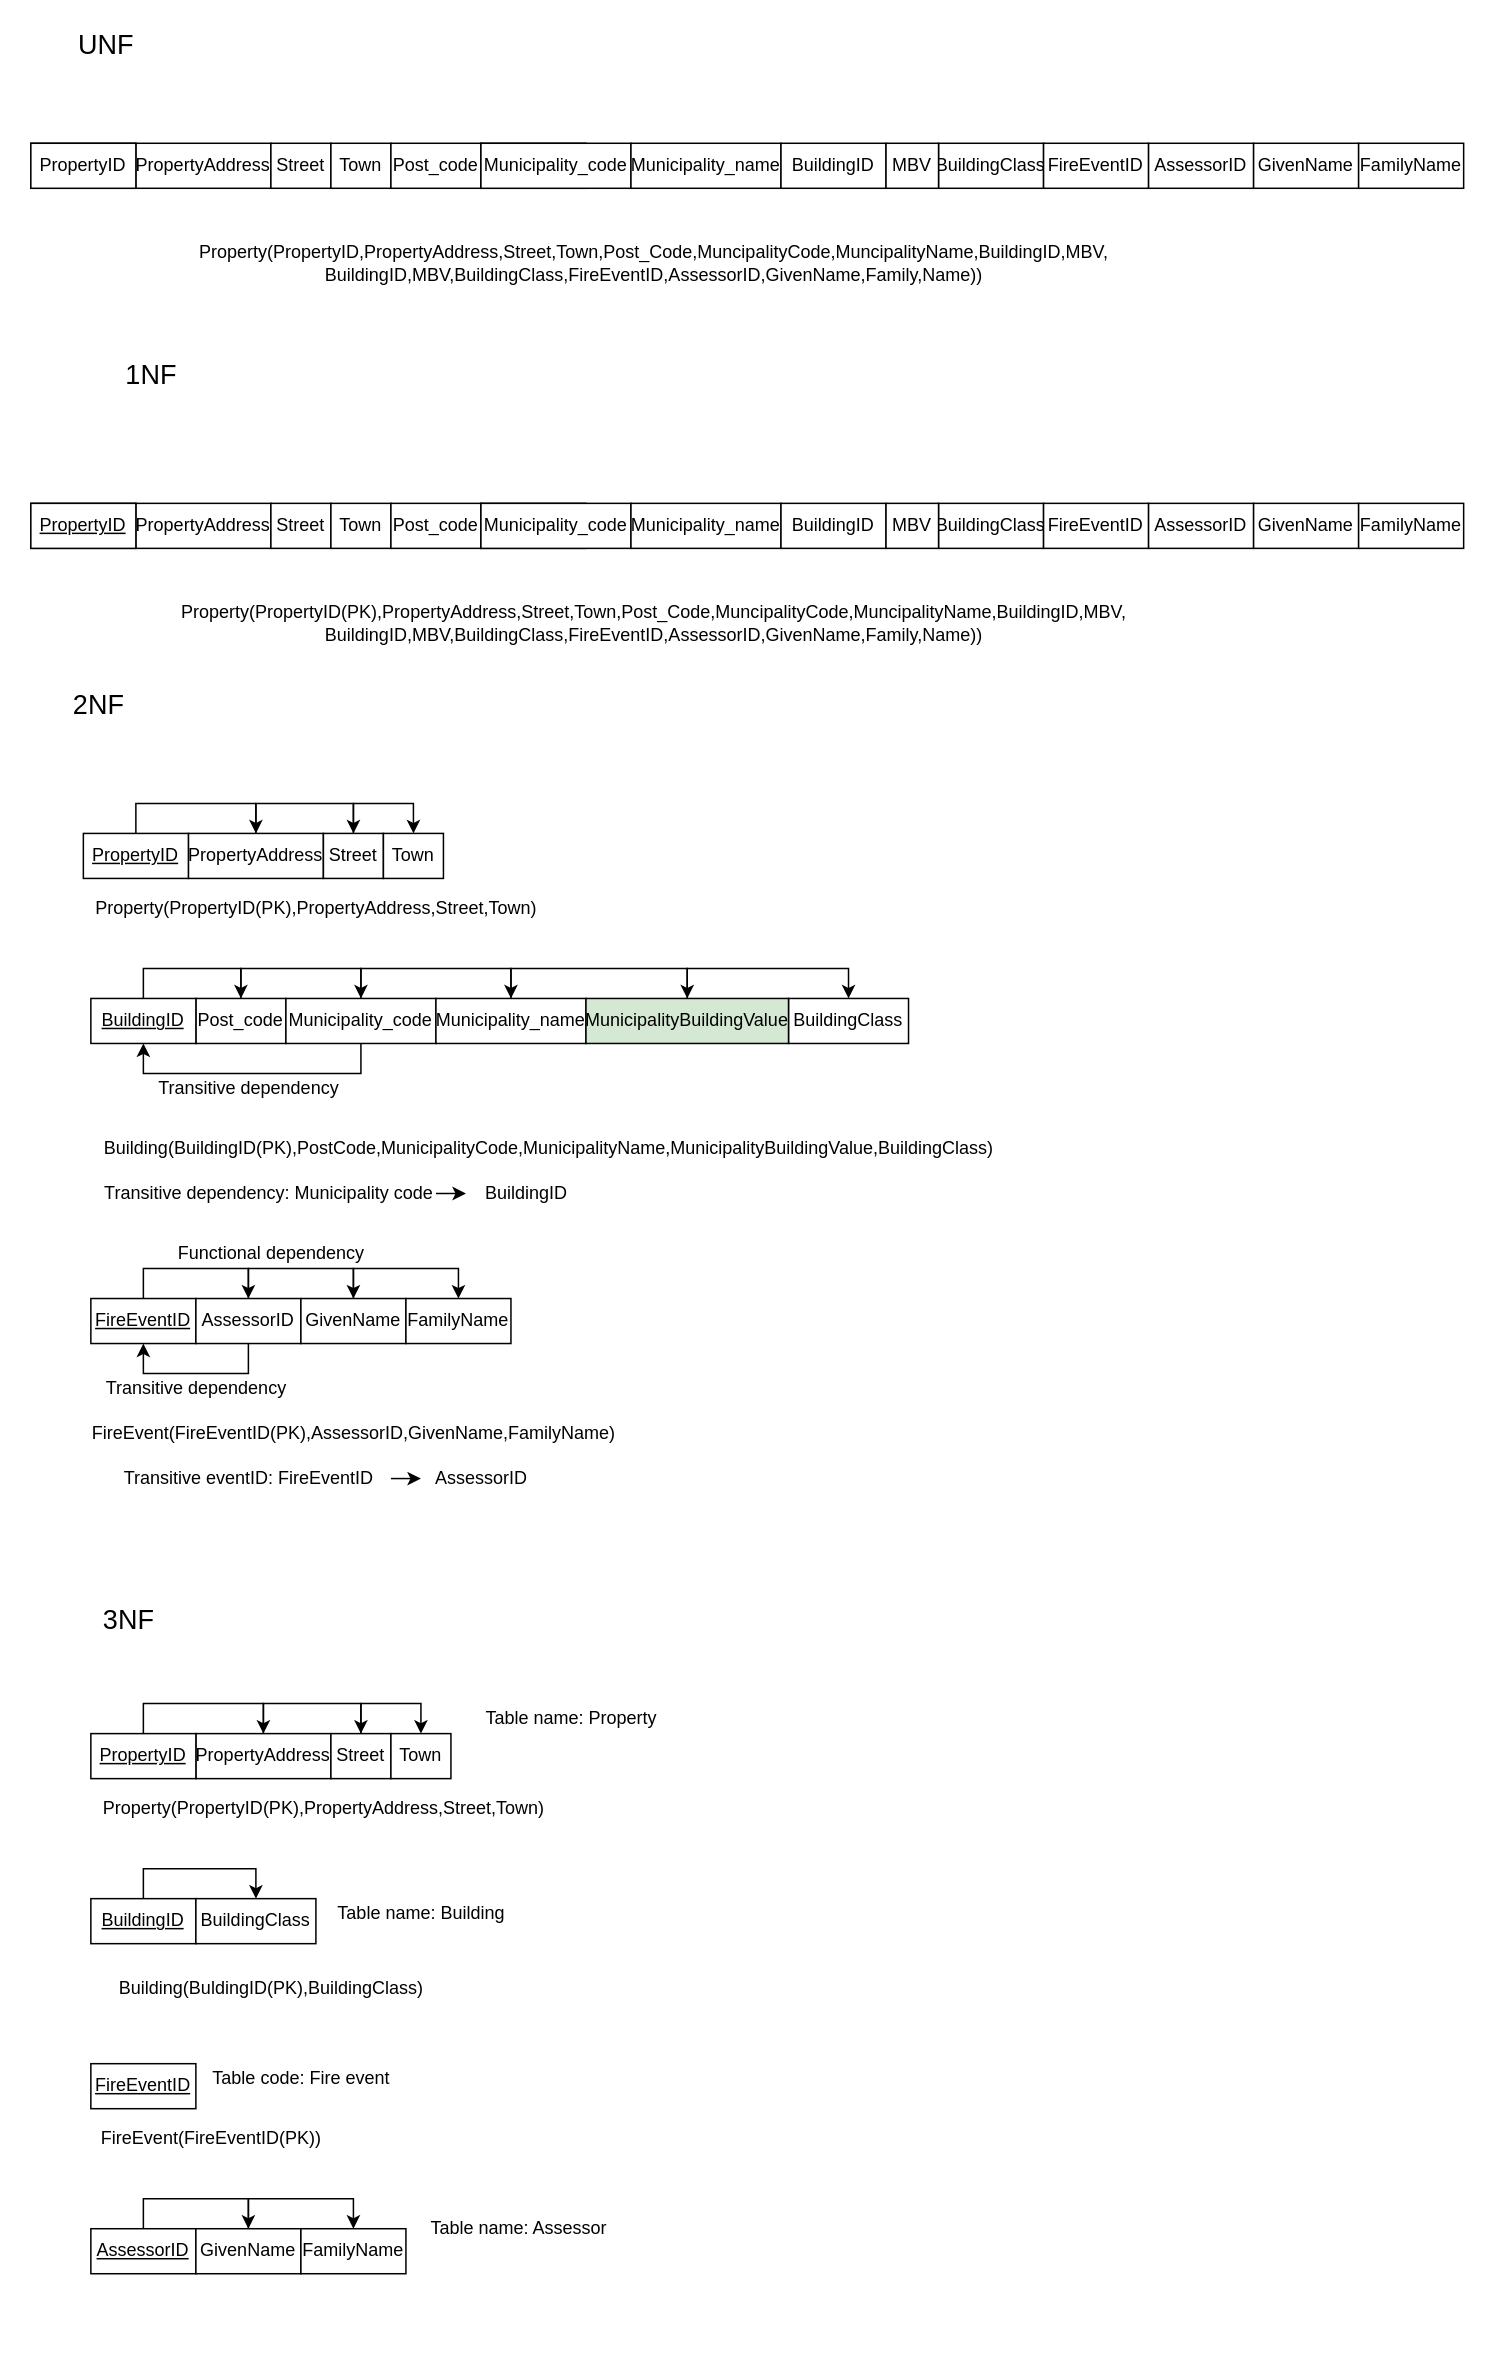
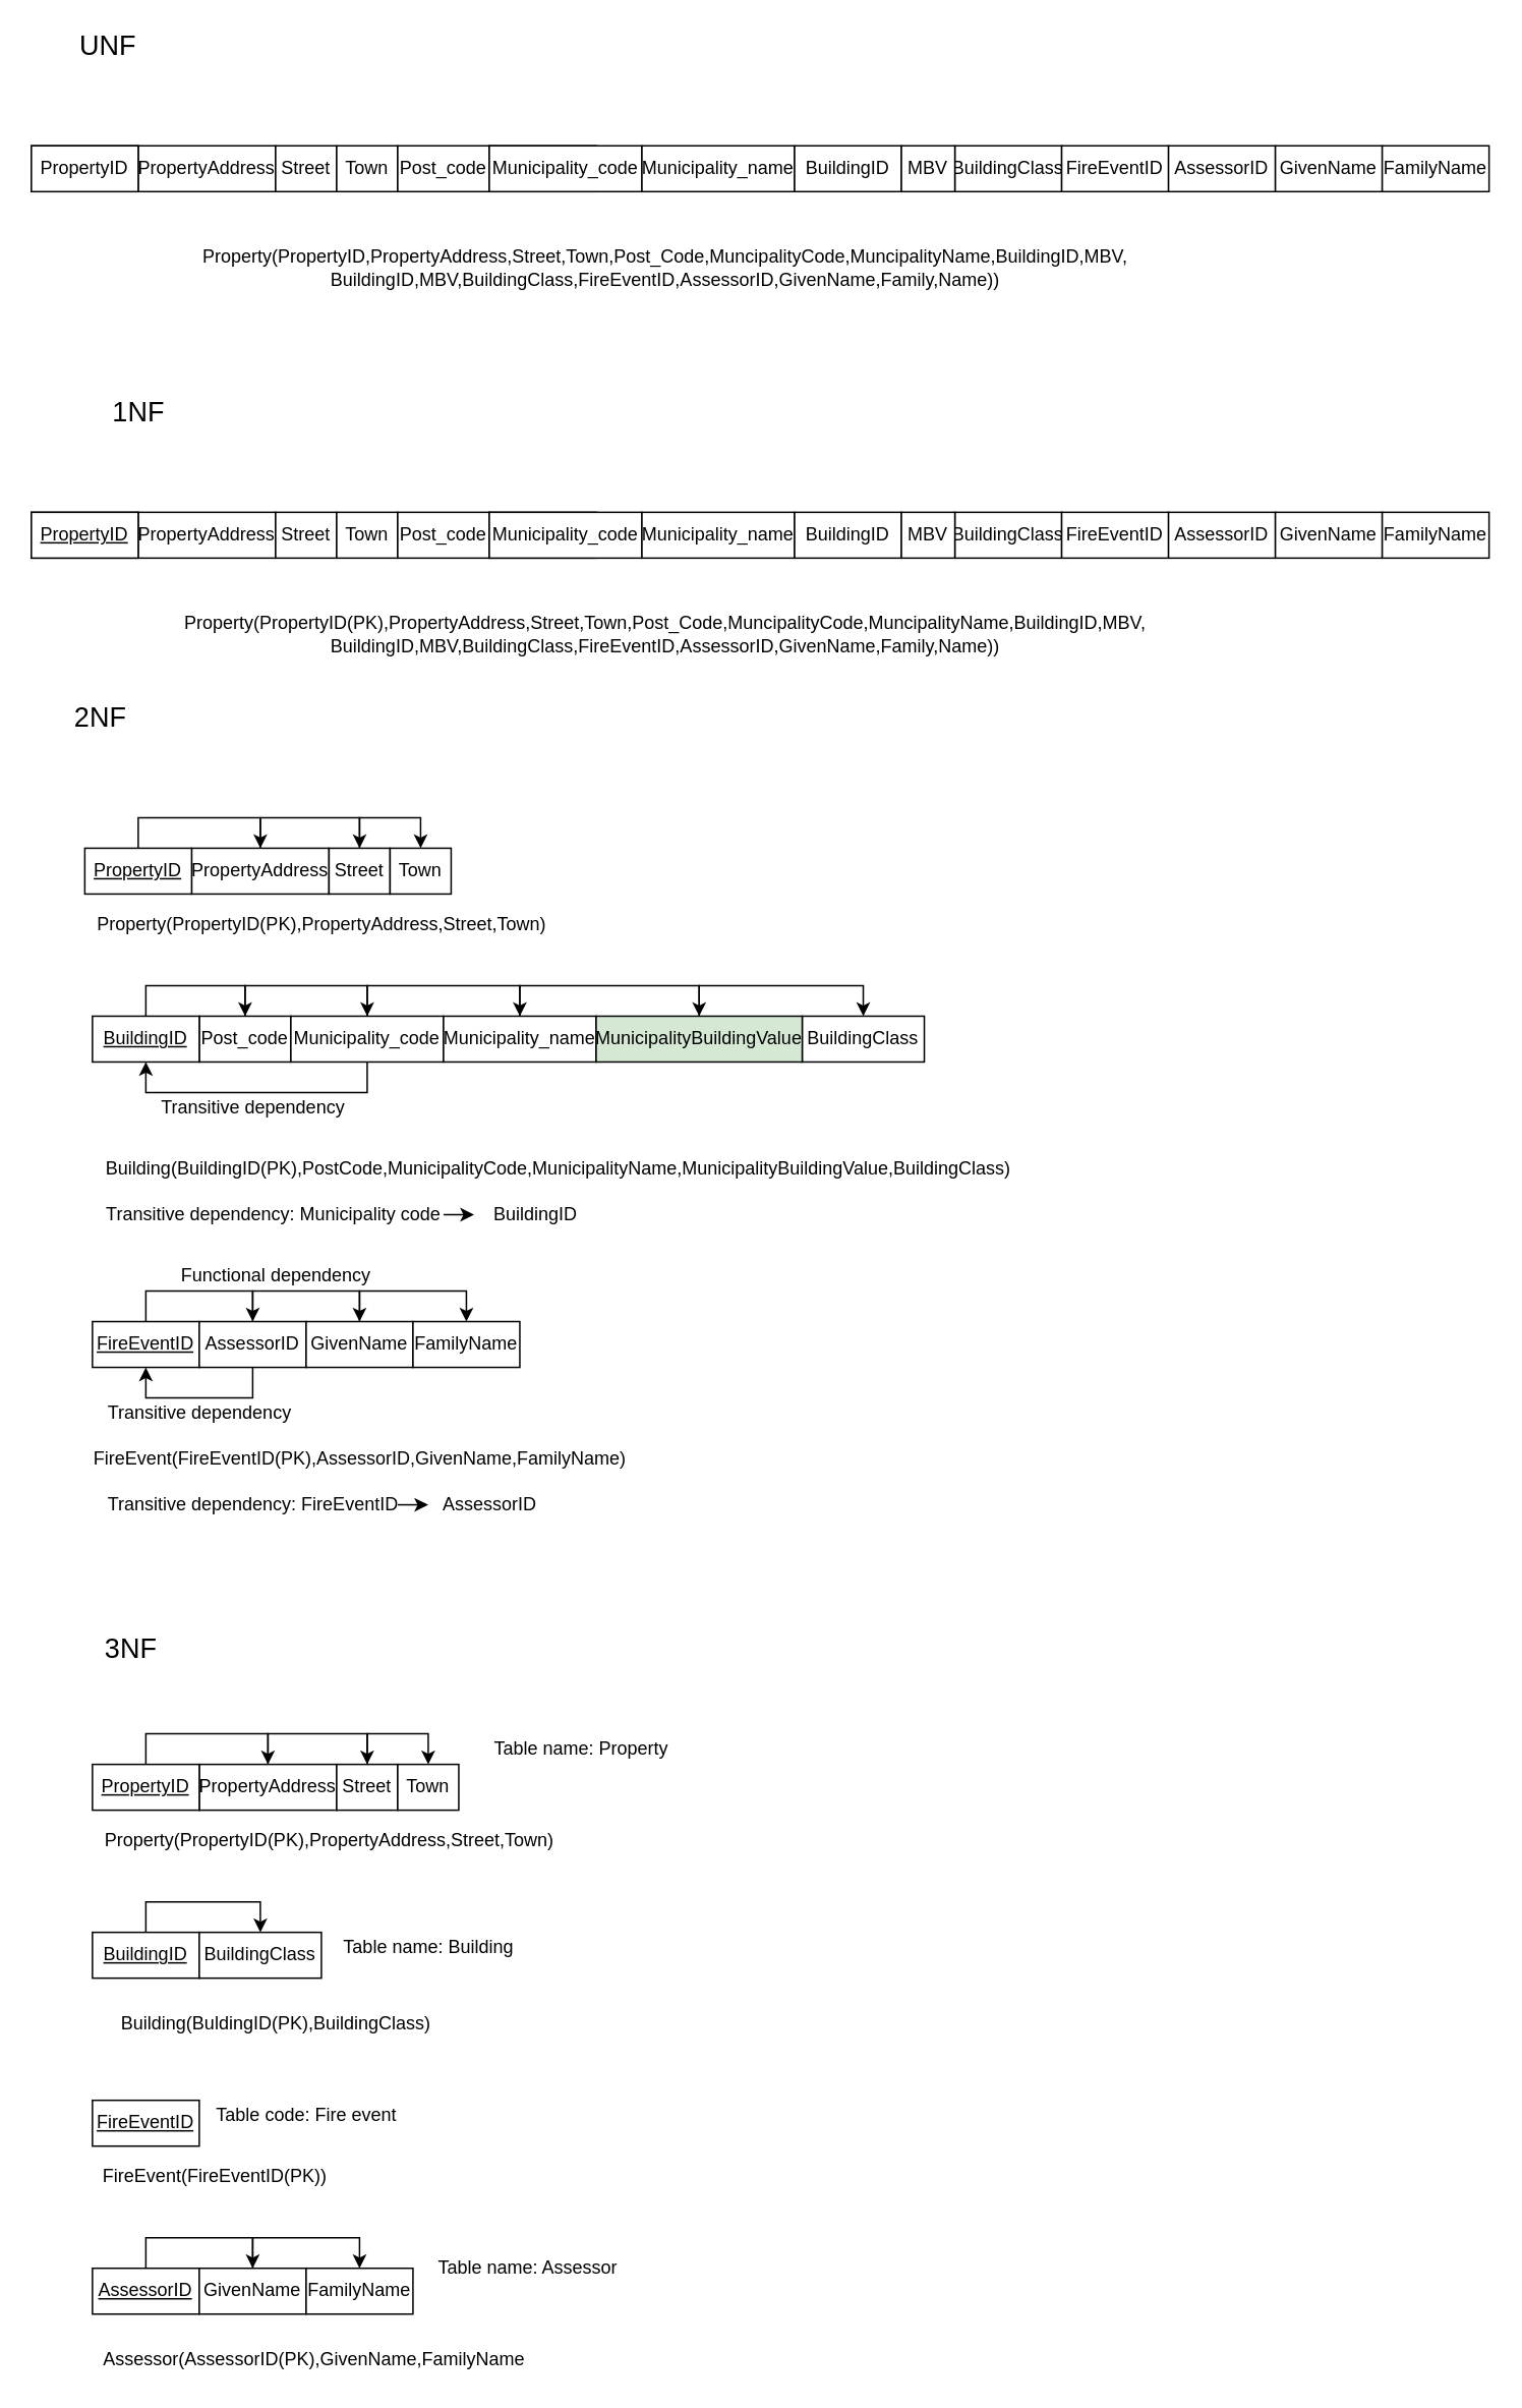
- <mxCell id="12" value="1NF" style="text;html=1;align=center;verticalAlign=middle;resizable=0;points=[];autosize=1;strokeColor=none;fillColor=none;fontSize=18;" parent="1" vertex="1"><mxGeometry x="75" y="235" width="50" height="30" as="geometry" /></mxCell>
+ <mxCell id="12" value="1NF" style="text;html=1;align=center;verticalAlign=middle;resizable=0;points=[];autosize=1;strokeColor=none;fillColor=none;fontSize=18;" parent="1" vertex="1"><mxGeometry x="65" y="255" width="50" height="30" as="geometry" /></mxCell>
- <mxCell id="101" value="Transitive eventID: FireEventID" style="text;html=1;align=center;verticalAlign=middle;resizable=0;points=[];autosize=1;strokeColor=none;fillColor=none;" parent="1" vertex="1"><mxGeometry x="60" y="975" width="210" height="20" as="geometry" /></mxCell>
+ <mxCell id="101" value="Transitive dependency: FireEventID" style="text;html=1;align=center;verticalAlign=middle;resizable=0;points=[];autosize=1;strokeColor=none;fillColor=none;" parent="1" vertex="1"><mxGeometry x="60" y="975" width="210" height="20" as="geometry" /></mxCell>
+ <mxCell id="98" value="Assessor(AssessorID(PK),GivenName,FamilyName" style="text;html=1;align=center;verticalAlign=middle;resizable=0;points=[];autosize=1;strokeColor=none;fillColor=none;" parent="1" vertex="1"><mxGeometry x="60" y="1535" width="290" height="20" as="geometry" /></mxCell>
